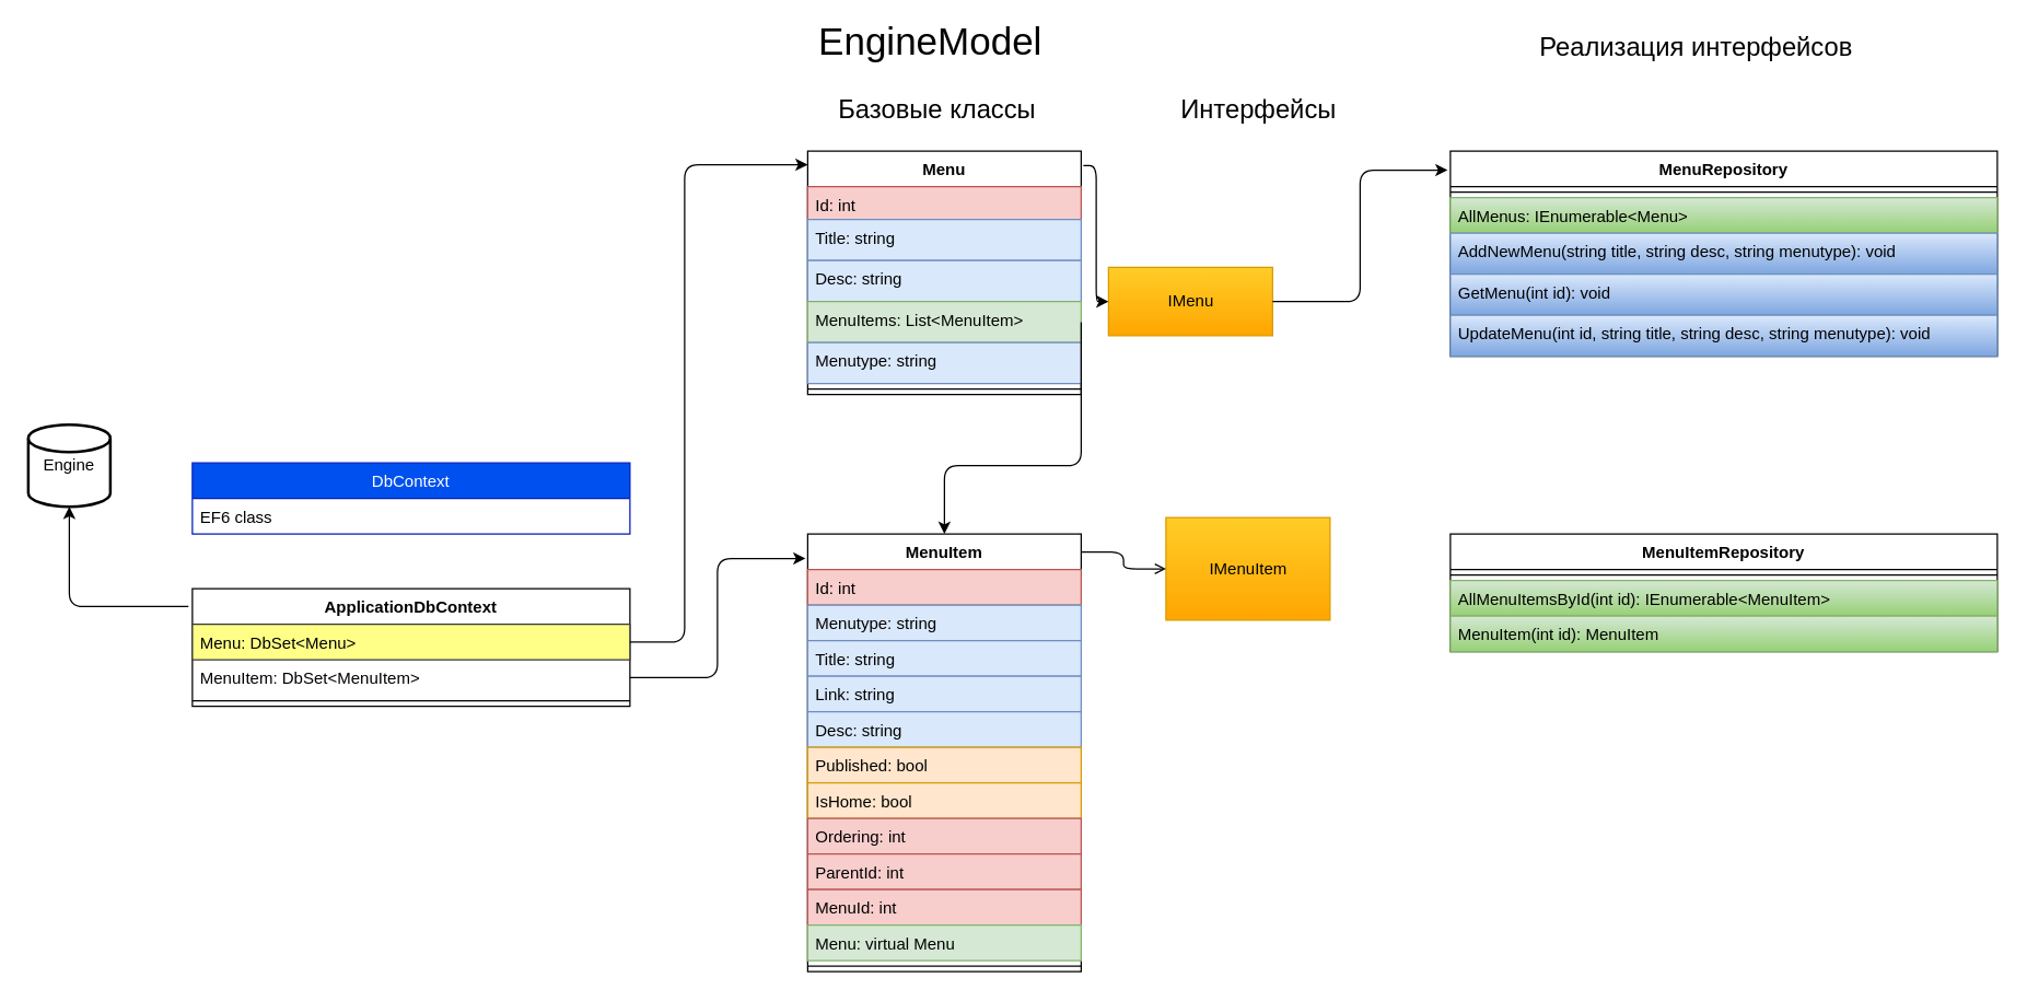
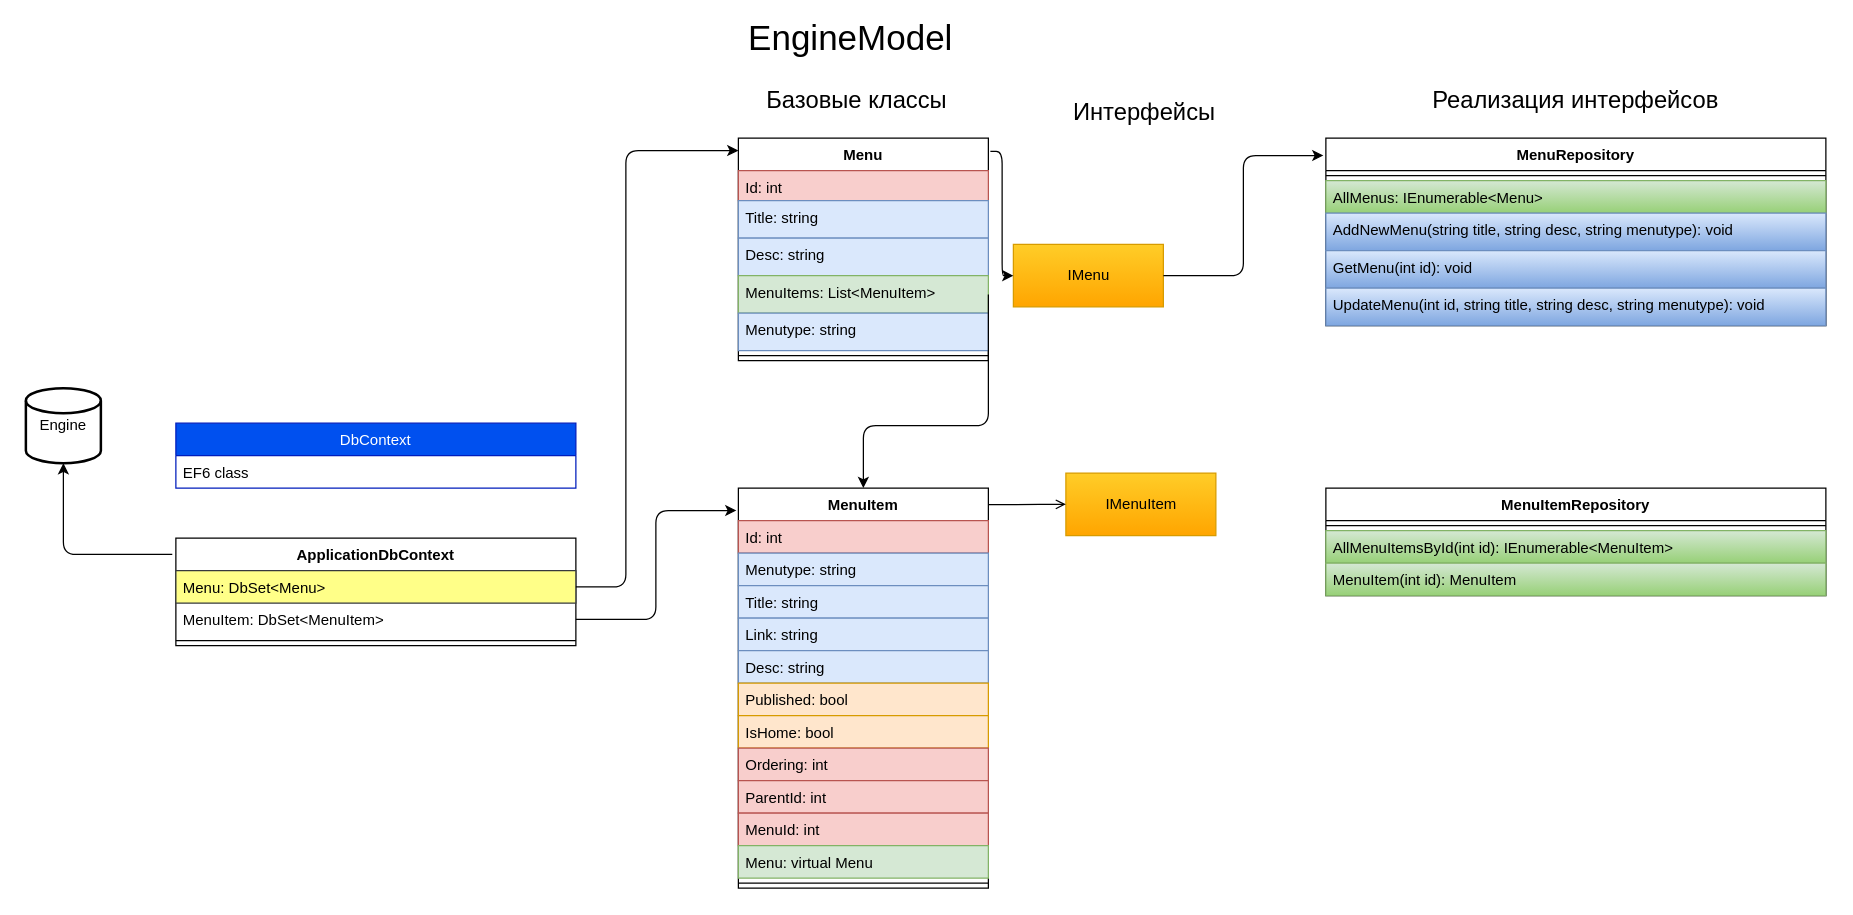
- <mxCell id="51" value="Реализация интерфейсов" style="text;html=1;strokeColor=none;fillColor=none;align=center;verticalAlign=middle;whiteSpace=wrap;rounded=0;fontSize=19;fontColor=#000000;" vertex="1" parent="1"><mxGeometry x="1040" y="25" width="400" height="20" as="geometry" /></mxCell>
+ <mxCell id="51" value="Реализация интерфейсов" style="text;html=1;strokeColor=none;fillColor=none;align=center;verticalAlign=middle;whiteSpace=wrap;rounded=0;fontSize=19;fontColor=#000000;" vertex="1" parent="1"><mxGeometry x="1060" y="70" width="400" height="20" as="geometry" /></mxCell>
- <mxCell id="50" value="Интерфейсы" style="text;html=1;strokeColor=none;fillColor=none;align=center;verticalAlign=middle;whiteSpace=wrap;rounded=0;fontSize=19;fontColor=#000000;" vertex="1" parent="1"><mxGeometry x="815" y="70" width="210" height="20" as="geometry" /></mxCell>
+ <mxCell id="50" value="Интерфейсы" style="text;html=1;strokeColor=none;fillColor=none;align=center;verticalAlign=middle;whiteSpace=wrap;rounded=0;fontSize=19;fontColor=#000000;" vertex="1" parent="1"><mxGeometry x="810" y="80" width="210" height="20" as="geometry" /></mxCell>
- <mxCell id="29" value="IMenuItem" style="html=1;fillColor=#ffcd28;strokeColor=#d79b00;gradientColor=#ffa500;" vertex="1" parent="1"><mxGeometry x="852" y="378" width="120" height="75" as="geometry" /></mxCell>
+ <mxCell id="29" value="IMenuItem" style="html=1;fillColor=#ffcd28;strokeColor=#d79b00;gradientColor=#ffa500;" vertex="1" parent="1"><mxGeometry x="852" y="378" width="120" height="50" as="geometry" /></mxCell>
